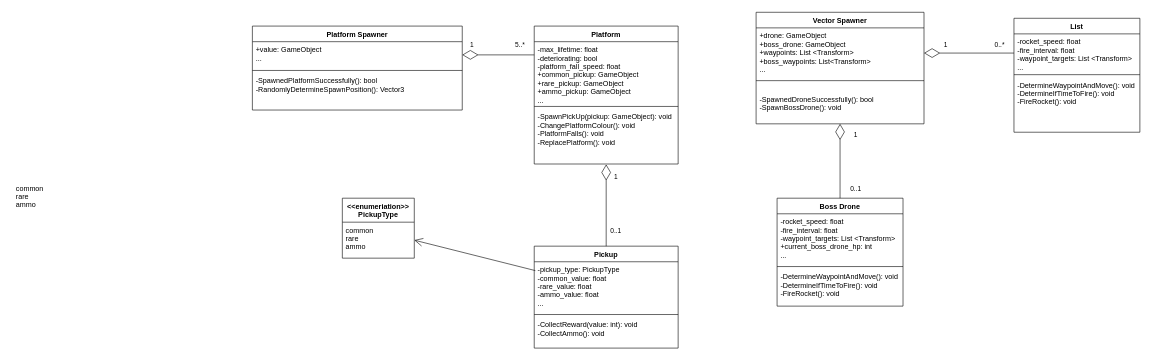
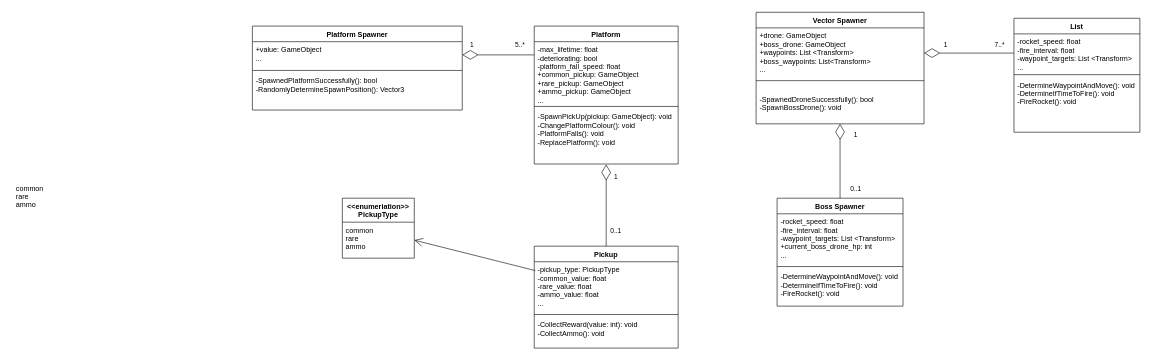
- <mxCell id="11" value="0..*" style="edgeLabel;html=1;align=center;verticalAlign=middle;resizable=0;points=[];" vertex="1" connectable="0" parent="1"><mxGeometry x="1620" y="70" as="geometry"><mxPoint x="45" y="3" as="offset" /></mxGeometry></mxCell>
+ <mxCell id="11" value="7..*" style="edgeLabel;html=1;align=center;verticalAlign=middle;resizable=0;points=[];" vertex="1" connectable="0" parent="1"><mxGeometry x="1620" y="70" as="geometry"><mxPoint x="45" y="3" as="offset" /></mxGeometry></mxCell>
- <mxCell id="13" value="Boss Drone&#10;" style="swimlane;fontStyle=1;align=center;verticalAlign=top;childLayout=stackLayout;horizontal=1;startSize=26;horizontalStack=0;resizeParent=1;resizeParentMax=0;resizeLast=0;collapsible=1;marginBottom=0;" vertex="1" parent="1"><mxGeometry x="1295" y="330" width="210" height="180" as="geometry"><mxRectangle x="80" y="161" width="120" height="26" as="alternateBounds" /></mxGeometry></mxCell>
+ <mxCell id="13" value="Boss Spawner&#10;" style="swimlane;fontStyle=1;align=center;verticalAlign=top;childLayout=stackLayout;horizontal=1;startSize=26;horizontalStack=0;resizeParent=1;resizeParentMax=0;resizeLast=0;collapsible=1;marginBottom=0;" vertex="1" parent="1"><mxGeometry x="1295" y="330" width="210" height="180" as="geometry"><mxRectangle x="80" y="161" width="120" height="26" as="alternateBounds" /></mxGeometry></mxCell>
